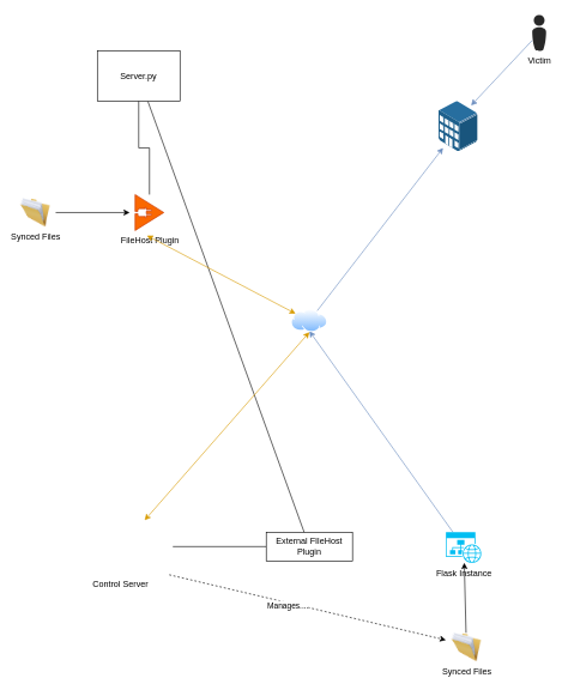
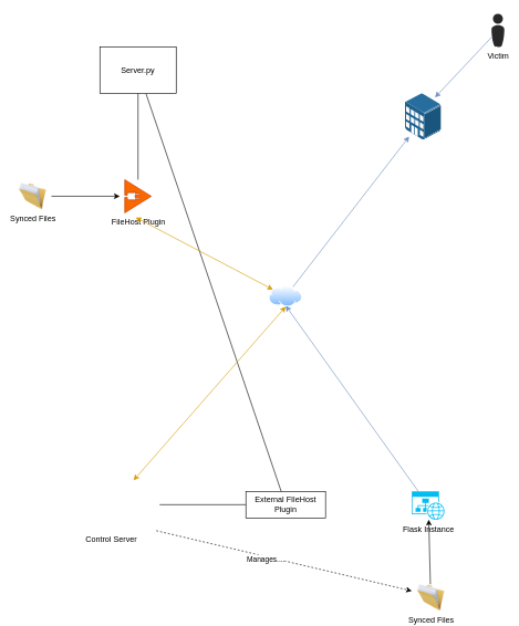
- <mxCell id="11" value="Server.py" style="rounded=0;whiteSpace=wrap;html=1;" vertex="1" parent="1"><mxGeometry x="135" y="70" width="115" height="70" as="geometry" /></mxCell>
+ <mxCell id="11" value="Server.py" style="rounded=0;whiteSpace=wrap;html=1;" vertex="1" parent="1"><mxGeometry x="150" y="70" width="115" height="70" as="geometry" /></mxCell>
